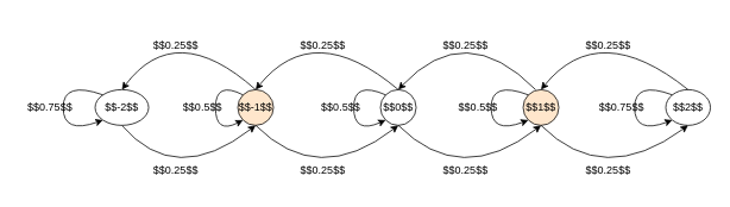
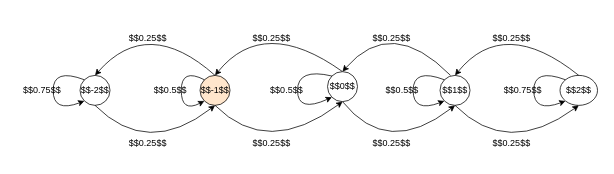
- <mxCell id="5" value="$$-2$$" style="ellipse;whiteSpace=wrap;html=1;aspect=fixed;" vertex="1" parent="1"><mxGeometry x="105.86" y="100" width="60" height="40" as="geometry" /></mxCell>
+ <mxCell id="5" value="$$-2$$" style="ellipse;whiteSpace=wrap;html=1;aspect=fixed;" vertex="1" parent="1"><mxGeometry x="105.86" y="100" width="40" height="40" as="geometry" /></mxCell>
- <mxCell id="2" value="$$0$$" style="ellipse;whiteSpace=wrap;html=1;aspect=fixed;" vertex="1" parent="1"><mxGeometry x="425.86" y="100" width="40" height="40" as="geometry" /></mxCell>
+ <mxCell id="2" value="$$0$$" style="ellipse;whiteSpace=wrap;html=1;aspect=fixed;" vertex="1" parent="1"><mxGeometry x="435.86" y="95" width="40" height="40" as="geometry" /></mxCell>
- <mxCell id="3" value="$$1$$" style="ellipse;whiteSpace=wrap;html=1;aspect=fixed;fillColor=#ffe6cc;" vertex="1" parent="1"><mxGeometry x="585.86" y="100" width="40" height="40" as="geometry" /></mxCell>
+ <mxCell id="3" value="$$1$$" style="ellipse;whiteSpace=wrap;html=1;aspect=fixed;" vertex="1" parent="1"><mxGeometry x="585.86" y="100" width="40" height="40" as="geometry" /></mxCell>
